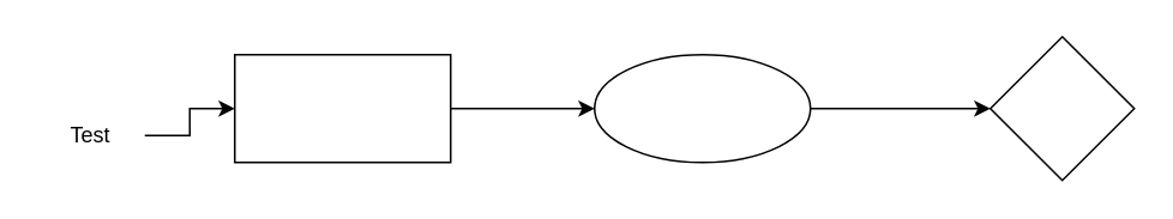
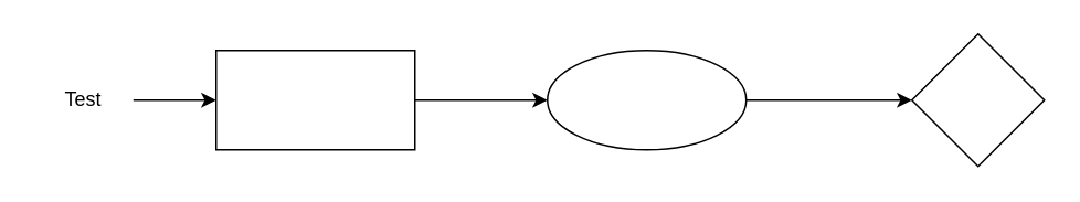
- <mxCell id="3" value="Test" style="text;html=1;strokeColor=none;fillColor=none;align=center;verticalAlign=middle;whiteSpace=wrap;rounded=0;" vertex="1" parent="1"><mxGeometry x="20" y="60" width="60" height="30" as="geometry" /></mxCell>
+ <mxCell id="3" value="Test" style="text;html=1;strokeColor=none;fillColor=none;align=center;verticalAlign=middle;whiteSpace=wrap;rounded=0;" vertex="1" parent="1"><mxGeometry x="20" y="45" width="60" height="30" as="geometry" /></mxCell>
